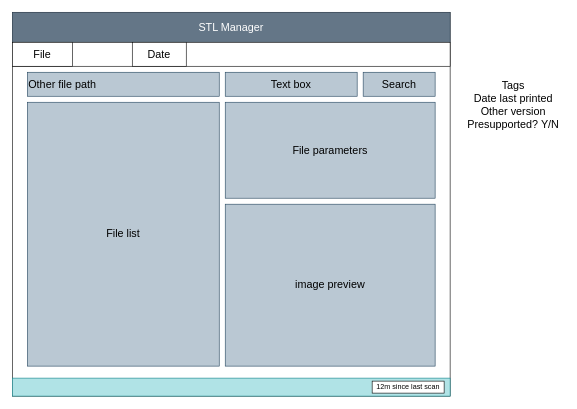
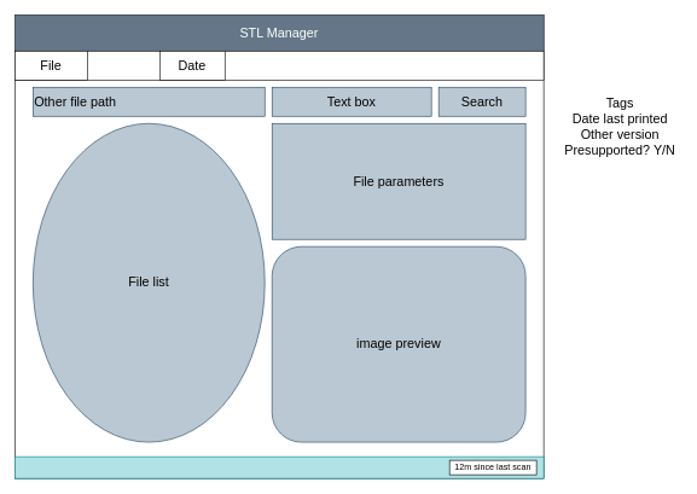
- <mxCell id="4" value="File list" style="rounded=0;whiteSpace=wrap;html=1;fontSize=18;fillColor=#bac8d3;strokeColor=#23445d;" parent="1" vertex="1"><mxGeometry x="45" y="170" width="320" height="440" as="geometry" /></mxCell>
+ <mxCell id="4" value="File list" style="ellipse;whiteSpace=wrap;html=1;fontSize=18;fillColor=#bac8d3;strokeColor=#23445d;" parent="1" vertex="1"><mxGeometry x="45" y="170" width="320" height="440" as="geometry" /></mxCell>
- <mxCell id="7" value="image preview" style="rounded=0;whiteSpace=wrap;html=1;fontSize=18;fillColor=#bac8d3;strokeColor=#23445d;" parent="1" vertex="1"><mxGeometry x="375" y="340" width="350" height="270" as="geometry" /></mxCell>
+ <mxCell id="7" value="image preview" style="whiteSpace=wrap;html=1;fontSize=18;fillColor=#bac8d3;strokeColor=#23445d;rounded=1;" parent="1" vertex="1"><mxGeometry x="375" y="340" width="350" height="270" as="geometry" /></mxCell>
